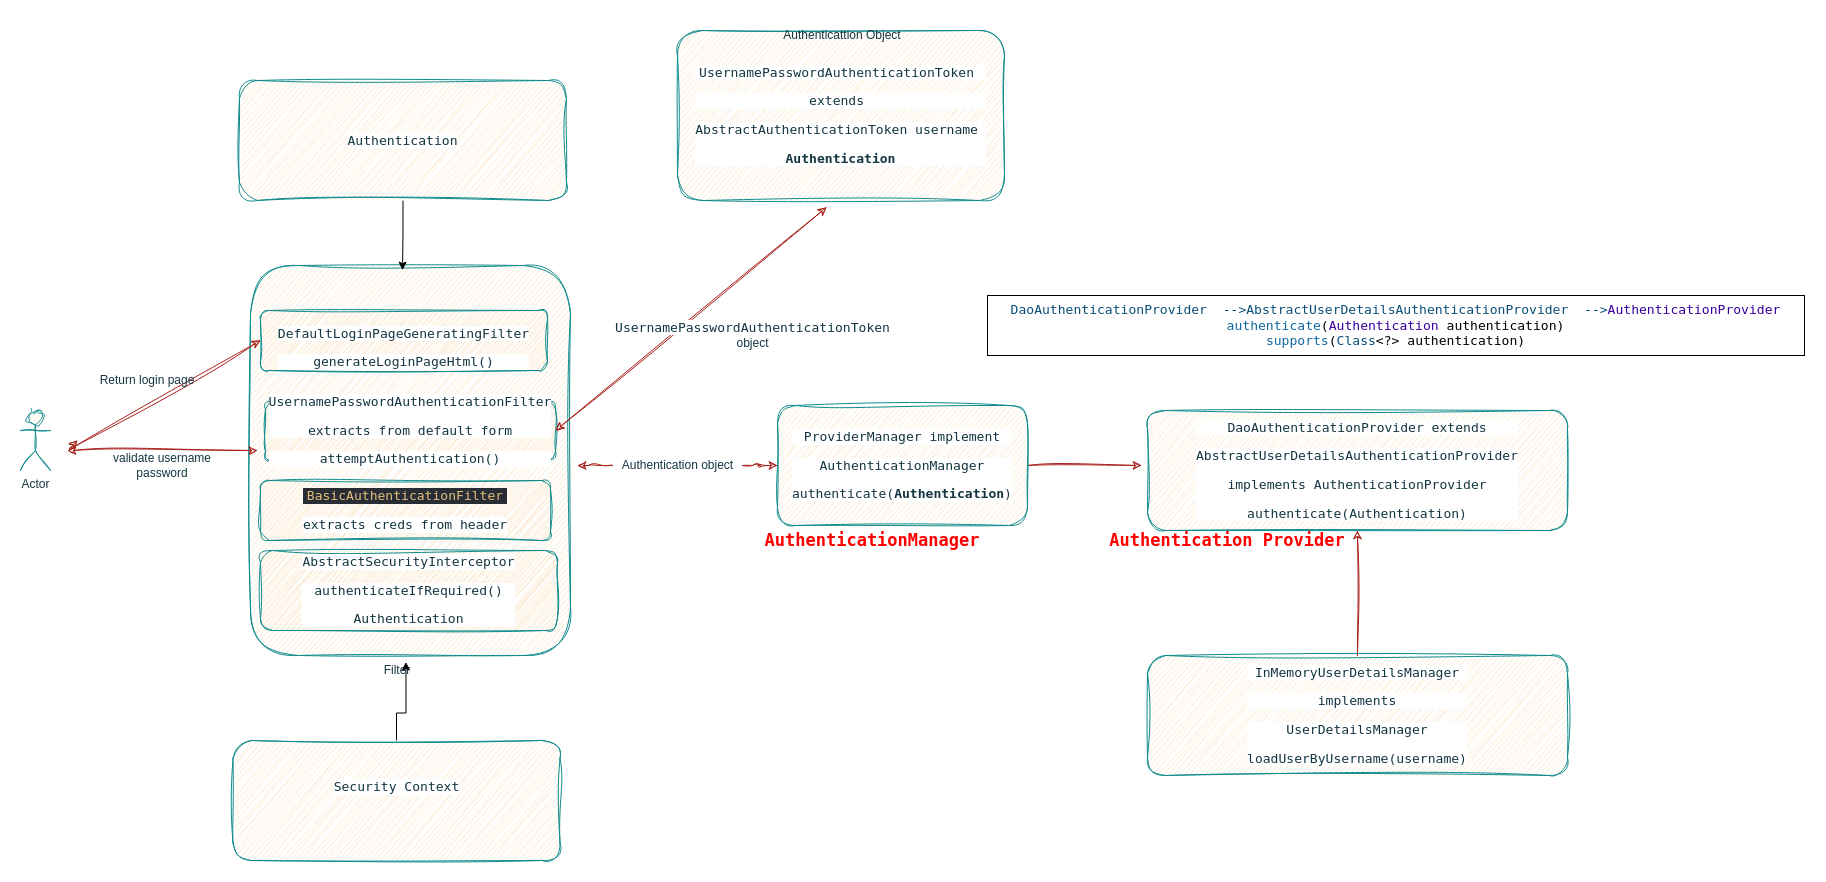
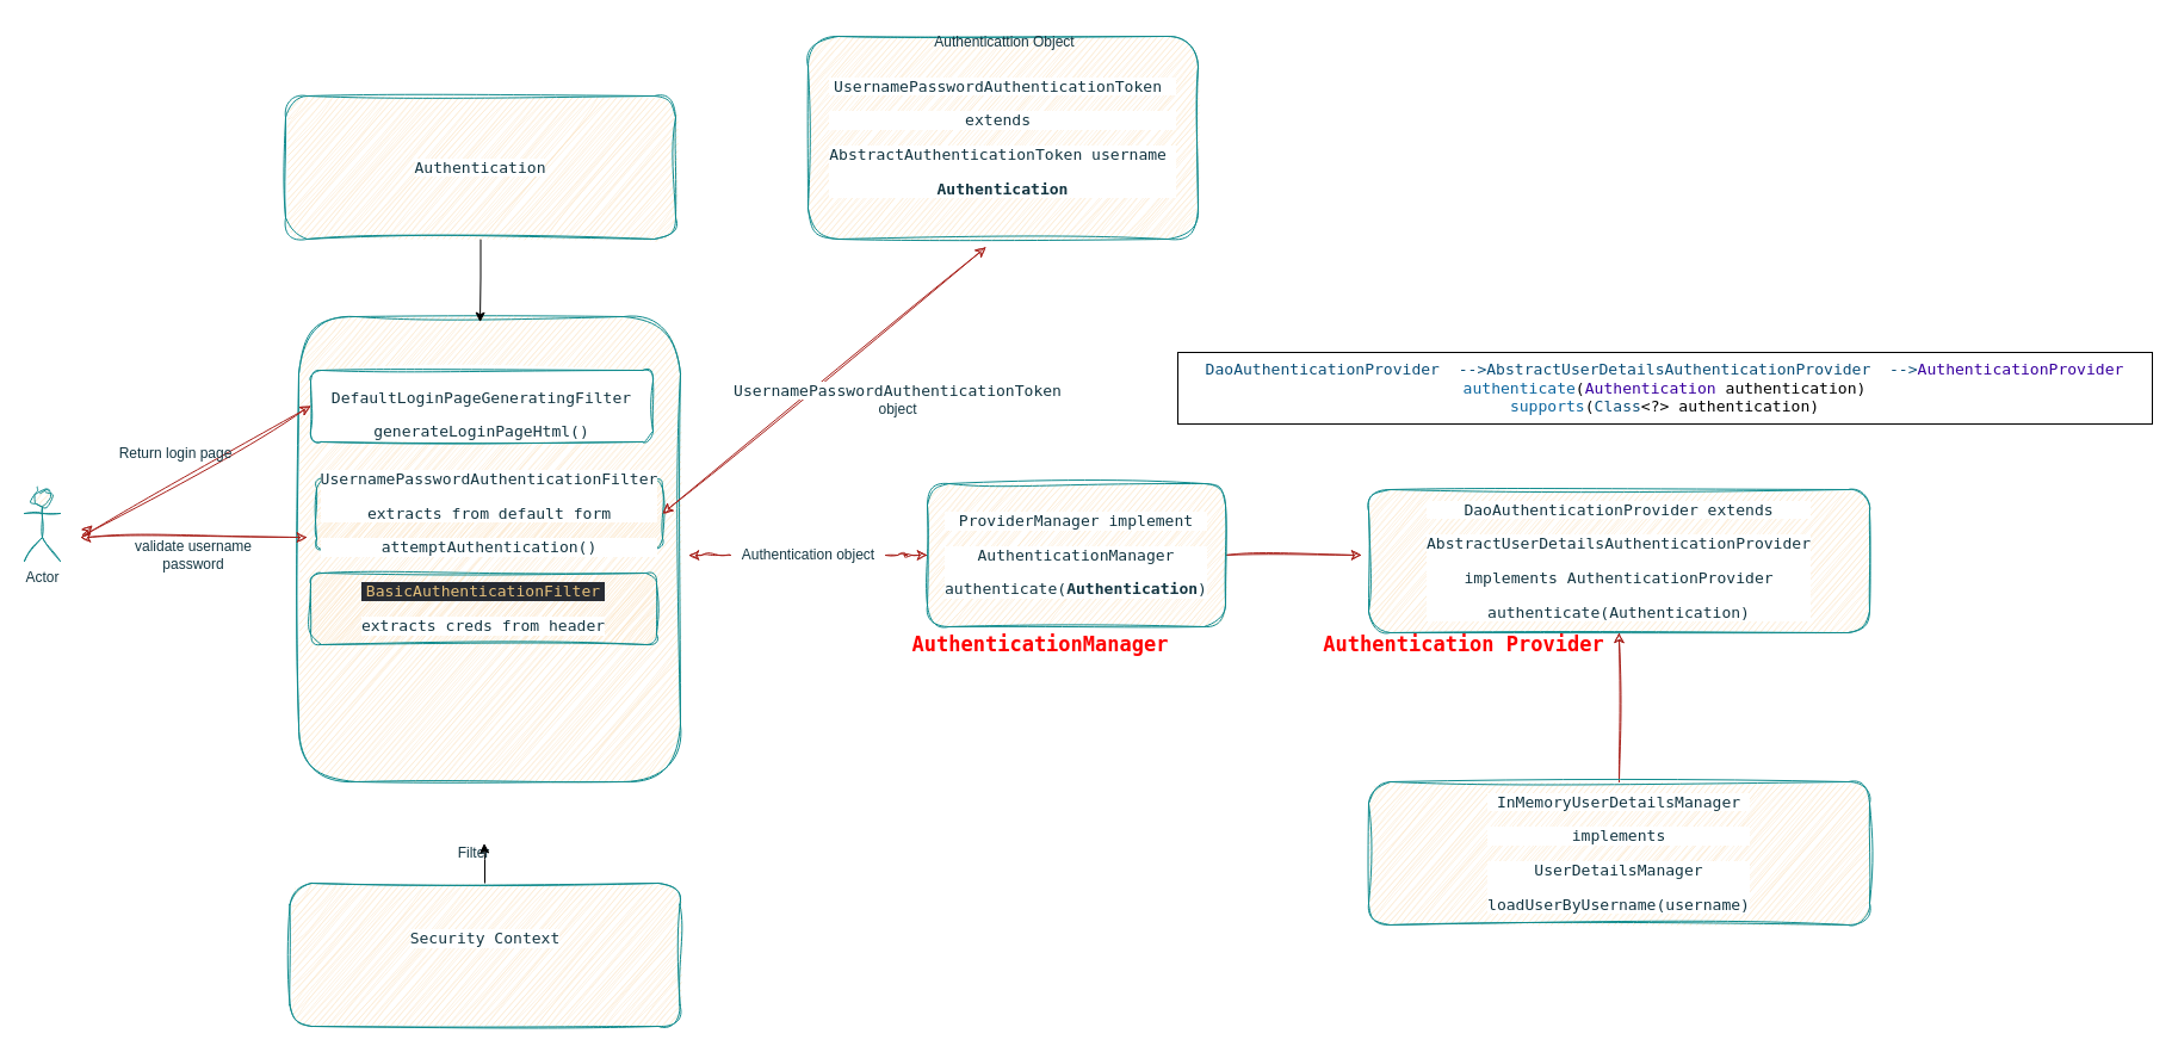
- <mxCell id="5" value="&lt;br&gt;&lt;pre style=&quot;background-color: rgb(255, 255, 255); font-family: &amp;quot;JetBrains Mono&amp;quot;, monospace; font-size: 9.8pt;&quot;&gt;&lt;pre style=&quot;font-family: &amp;quot;JetBrains Mono&amp;quot;, monospace; font-size: 9.8pt;&quot;&gt;DefaultLoginPageGeneratingFilter&lt;/pre&gt;&lt;/pre&gt;&lt;pre style=&quot;background-color: rgb(255, 255, 255); font-family: &amp;quot;JetBrains Mono&amp;quot;, monospace; font-size: 9.8pt;&quot;&gt;&lt;pre style=&quot;font-family: &amp;quot;JetBrains Mono&amp;quot;, monospace; font-size: 9.8pt;&quot;&gt;generateLoginPageHtml()&lt;/pre&gt;&lt;/pre&gt;" style="rounded=1;whiteSpace=wrap;html=1;labelBackgroundColor=none;fillColor=#FAE5C7;strokeColor=#0F8B8D;fontColor=#143642;sketch=1;curveFitting=1;jiggle=2;" parent="1" vertex="1"><mxGeometry x="260" y="310" width="287" height="60" as="geometry" /></mxCell>
+ <mxCell id="5" value="&lt;br&gt;&lt;pre style=&quot;background-color: rgb(255, 255, 255); font-family: &amp;quot;JetBrains Mono&amp;quot;, monospace; font-size: 9.8pt;&quot;&gt;&lt;pre style=&quot;font-family: &amp;quot;JetBrains Mono&amp;quot;, monospace; font-size: 9.8pt;&quot;&gt;DefaultLoginPageGeneratingFilter&lt;/pre&gt;&lt;/pre&gt;&lt;pre style=&quot;background-color: rgb(255, 255, 255); font-family: &amp;quot;JetBrains Mono&amp;quot;, monospace; font-size: 9.8pt;&quot;&gt;&lt;pre style=&quot;font-family: &amp;quot;JetBrains Mono&amp;quot;, monospace; font-size: 9.8pt;&quot;&gt;generateLoginPageHtml()&lt;/pre&gt;&lt;/pre&gt;" style="rounded=1;whiteSpace=wrap;html=1;labelBackgroundColor=none;fillColor=#ffffff;strokeColor=#0F8B8D;fontColor=#143642;sketch=1;curveFitting=1;jiggle=2;" parent="1" vertex="1"><mxGeometry x="260" y="310" width="287" height="60" as="geometry" /></mxCell>
- <mxCell id="6" value="&lt;pre style=&quot;background-color: rgb(255, 255, 255); font-family: &amp;quot;JetBrains Mono&amp;quot;, monospace; font-size: 9.8pt;&quot;&gt;AbstractSecurityInterceptor&lt;/pre&gt;&lt;pre style=&quot;background-color: rgb(255, 255, 255); font-family: &amp;quot;JetBrains Mono&amp;quot;, monospace; font-size: 9.8pt;&quot;&gt;&lt;pre style=&quot;font-family: &amp;quot;JetBrains Mono&amp;quot;, monospace; font-size: 9.8pt;&quot;&gt;authenticateIfRequired()&lt;/pre&gt;&lt;pre style=&quot;font-family: &amp;quot;JetBrains Mono&amp;quot;, monospace; font-size: 9.8pt;&quot;&gt;&lt;pre style=&quot;font-size: 9.8pt; font-family: &amp;quot;JetBrains Mono&amp;quot;, monospace;&quot;&gt;&lt;span style=&quot;font-size: 9.8pt;&quot;&gt;Authentication&lt;/span&gt;&lt;/pre&gt;&lt;/pre&gt;&lt;/pre&gt;" style="rounded=1;whiteSpace=wrap;html=1;labelBackgroundColor=none;fillColor=#FAE5C7;strokeColor=#0F8B8D;fontColor=#143642;sketch=1;curveFitting=1;jiggle=2;" parent="1" vertex="1"><mxGeometry x="260" y="550" width="297" height="80" as="geometry" /></mxCell>
- <mxCell id="7" value="Filter" style="text;html=1;strokeColor=none;fillColor=none;align=center;verticalAlign=middle;whiteSpace=wrap;rounded=1;labelBackgroundColor=none;fontColor=#143642;sketch=1;curveFitting=1;jiggle=2;" parent="1" vertex="1"><mxGeometry x="367" y="655" width="60" height="30" as="geometry" /></mxCell>
+ <mxCell id="7" value="Filter" style="text;html=1;strokeColor=none;fillColor=none;align=center;verticalAlign=middle;whiteSpace=wrap;rounded=1;labelBackgroundColor=none;fontColor=#143642;sketch=1;curveFitting=1;jiggle=2;" parent="1" vertex="1"><mxGeometry x="367" y="700" width="60" height="30" as="geometry" /></mxCell>
- <mxCell id="12" value="&lt;pre style=&quot;border-color: var(--border-color); background-color: rgb(255, 255, 255); font-family: &amp;quot;JetBrains Mono&amp;quot;, monospace; font-size: 9.8pt;&quot;&gt;Security Context&lt;/pre&gt;&lt;div&gt;&lt;br&gt;&lt;/div&gt;&lt;pre style=&quot;border-color: var(--border-color); background-color: rgb(255, 255, 255); font-family: &amp;quot;JetBrains Mono&amp;quot;, monospace; font-size: 9.8pt;&quot;&gt;&lt;/pre&gt;" style="rounded=1;whiteSpace=wrap;html=1;labelBackgroundColor=none;fillColor=#FAE5C7;strokeColor=#0F8B8D;fontColor=#143642;sketch=1;curveFitting=1;jiggle=2;" parent="1" vertex="1"><mxGeometry x="232.5" y="740" width="327" height="120" as="geometry" /></mxCell>
+ <mxCell id="12" value="&lt;pre style=&quot;border-color: var(--border-color); background-color: rgb(255, 255, 255); font-family: &amp;quot;JetBrains Mono&amp;quot;, monospace; font-size: 9.8pt;&quot;&gt;Security Context&lt;/pre&gt;&lt;div&gt;&lt;br&gt;&lt;/div&gt;&lt;pre style=&quot;border-color: var(--border-color); background-color: rgb(255, 255, 255); font-family: &amp;quot;JetBrains Mono&amp;quot;, monospace; font-size: 9.8pt;&quot;&gt;&lt;/pre&gt;" style="rounded=1;whiteSpace=wrap;html=1;labelBackgroundColor=none;fillColor=#FAE5C7;strokeColor=#0F8B8D;fontColor=#143642;sketch=1;curveFitting=1;jiggle=2;" parent="1" vertex="1"><mxGeometry x="242.5" y="740" width="327" height="120" as="geometry" /></mxCell>
